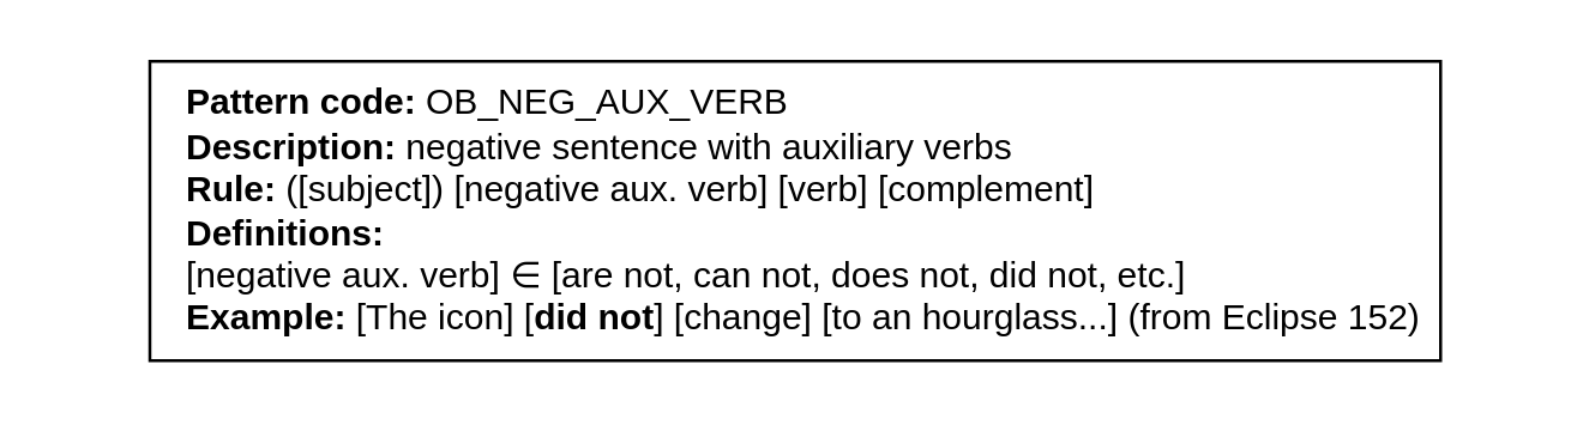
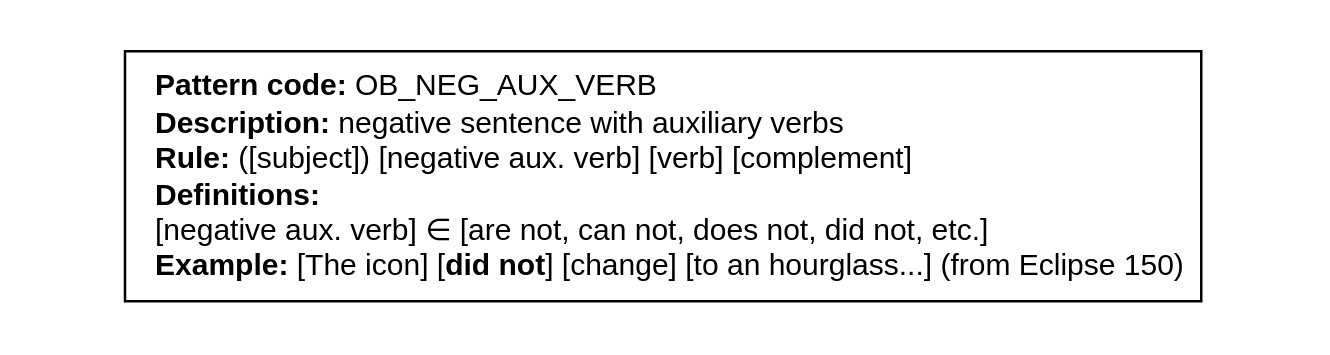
- <mxCell id="3" value="&lt;blockquote style=&quot;margin: 0 0 0 40px; border: none; padding: 0px;&quot;&gt;&lt;b&gt;Pattern code: &lt;/b&gt;OB_NEG_AUX_VERB&lt;div&gt;&lt;b&gt;Description:&lt;/b&gt;&amp;nbsp;negative sentence with auxiliary verbs&lt;br&gt;&lt;/div&gt;&lt;div&gt;&lt;b&gt;Rule: &lt;/b&gt;([subject]) [negative aux. verb] [verb] [complement]&lt;/div&gt;&lt;div&gt;&lt;b&gt;Definitions:&amp;nbsp;&lt;/b&gt;&lt;/div&gt;&lt;div&gt;[negative aux. verb] ∈ [are not, can not, does not, did not, etc.]&lt;/div&gt;&lt;div&gt;&lt;b&gt;Example: &lt;/b&gt;[The icon] [&lt;b&gt;did not&lt;/b&gt;] [change] [to an hourglass...] (from Eclipse 152)&lt;/div&gt;&lt;/blockquote&gt;" style="text;html=1;align=left;verticalAlign=middle;whiteSpace=wrap;rounded=0;" vertex="1" parent="1"><mxGeometry x="20" y="20" width="490" height="100" as="geometry" /></mxCell>
+ <mxCell id="3" value="&lt;blockquote style=&quot;margin: 0 0 0 40px; border: none; padding: 0px;&quot;&gt;&lt;b&gt;Pattern code: &lt;/b&gt;OB_NEG_AUX_VERB&lt;div&gt;&lt;b&gt;Description:&lt;/b&gt;&amp;nbsp;negative sentence with auxiliary verbs&lt;br&gt;&lt;/div&gt;&lt;div&gt;&lt;b&gt;Rule: &lt;/b&gt;([subject]) [negative aux. verb] [verb] [complement]&lt;/div&gt;&lt;div&gt;&lt;b&gt;Definitions:&amp;nbsp;&lt;/b&gt;&lt;/div&gt;&lt;div&gt;[negative aux. verb] ∈ [are not, can not, does not, did not, etc.]&lt;/div&gt;&lt;div&gt;&lt;b&gt;Example: &lt;/b&gt;[The icon] [&lt;b&gt;did not&lt;/b&gt;] [change] [to an hourglass...] (from Eclipse 150)&lt;/div&gt;&lt;/blockquote&gt;" style="text;html=1;align=left;verticalAlign=middle;whiteSpace=wrap;rounded=0;" vertex="1" parent="1"><mxGeometry x="20" y="20" width="490" height="100" as="geometry" /></mxCell>
